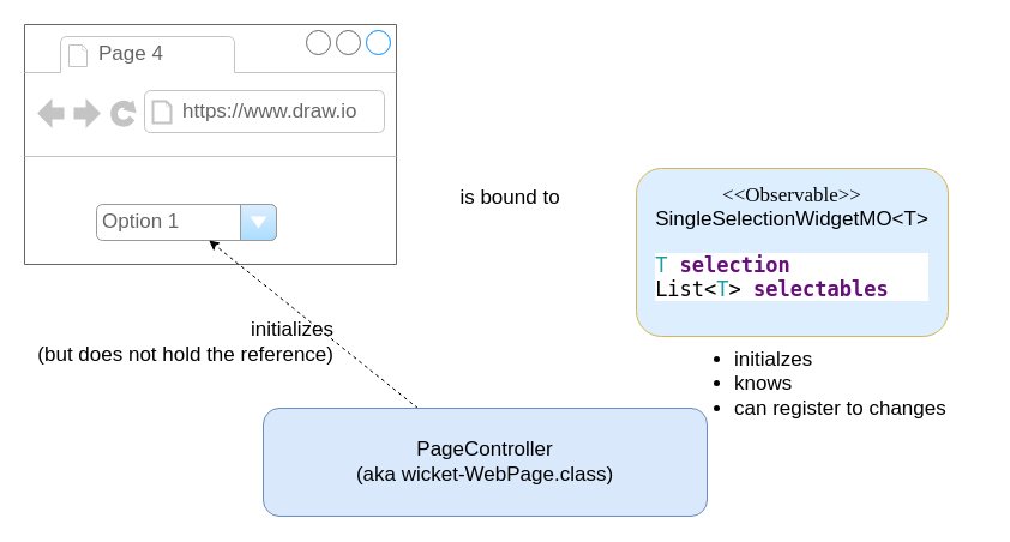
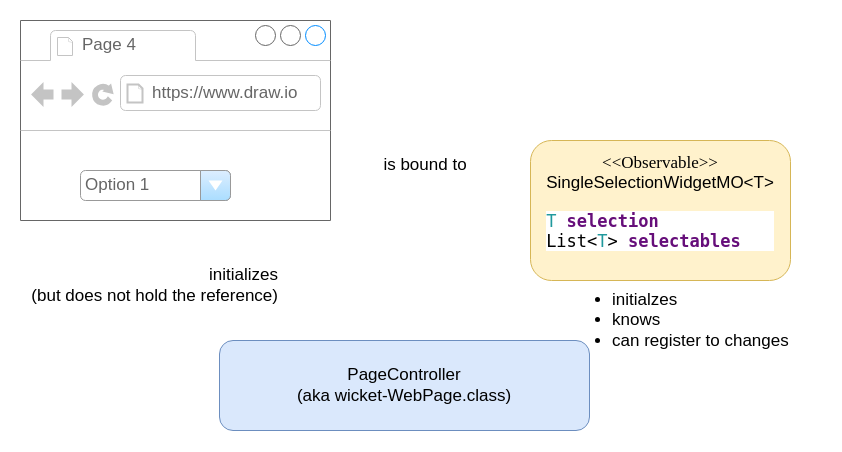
- <mxCell id="6" value="&lt;font face=&quot;Lucida Console&quot;&gt;&amp;lt;&amp;lt;Observable&amp;gt;&amp;gt;&lt;/font&gt;&lt;br&gt;SingleSelectionWidgetMO&amp;lt;T&amp;gt;&lt;br&gt;&lt;pre style=&quot;background-color: rgb(255 , 255 , 255) ; font-family: &amp;#34;jetbrains mono&amp;#34; , monospace&quot;&gt;&lt;pre style=&quot;text-align: left ; font-family: &amp;#34;jetbrains mono&amp;#34; , monospace&quot;&gt;&lt;span style=&quot;color: #20999d&quot;&gt;T &lt;/span&gt;&lt;font color=&quot;#660e7a&quot;&gt;&lt;b&gt;selection&lt;br&gt;&lt;/b&gt;&lt;/font&gt;List&amp;lt;&lt;span style=&quot;font-family: &amp;#34;jetbrains mono&amp;#34; , monospace ; white-space: normal ; color: rgb(32 , 153 , 157)&quot;&gt;T&lt;/span&gt;&lt;span style=&quot;font-family: &amp;#34;jetbrains mono&amp;#34; , monospace ; white-space: normal&quot;&gt;&amp;gt; &lt;/span&gt;&lt;span style=&quot;font-family: &amp;#34;jetbrains mono&amp;#34; , monospace ; white-space: normal ; color: rgb(102 , 14 , 122) ; font-weight: bold&quot;&gt;selectables&lt;/span&gt;&lt;/pre&gt;&lt;/pre&gt;" style="rounded=1;whiteSpace=wrap;html=1;fillColor=#ddeeff;strokeColor=#d6b656;fontSize=17;" vertex="1" parent="1"><mxGeometry x="530" y="140" width="260" height="140" as="geometry" /></mxCell>
+ <mxCell id="6" value="&lt;font face=&quot;Lucida Console&quot;&gt;&amp;lt;&amp;lt;Observable&amp;gt;&amp;gt;&lt;/font&gt;&lt;br&gt;SingleSelectionWidgetMO&amp;lt;T&amp;gt;&lt;br&gt;&lt;pre style=&quot;background-color: rgb(255 , 255 , 255) ; font-family: &amp;#34;jetbrains mono&amp;#34; , monospace&quot;&gt;&lt;pre style=&quot;text-align: left ; font-family: &amp;#34;jetbrains mono&amp;#34; , monospace&quot;&gt;&lt;span style=&quot;color: #20999d&quot;&gt;T &lt;/span&gt;&lt;font color=&quot;#660e7a&quot;&gt;&lt;b&gt;selection&lt;br&gt;&lt;/b&gt;&lt;/font&gt;List&amp;lt;&lt;span style=&quot;font-family: &amp;#34;jetbrains mono&amp;#34; , monospace ; white-space: normal ; color: rgb(32 , 153 , 157)&quot;&gt;T&lt;/span&gt;&lt;span style=&quot;font-family: &amp;#34;jetbrains mono&amp;#34; , monospace ; white-space: normal&quot;&gt;&amp;gt; &lt;/span&gt;&lt;span style=&quot;font-family: &amp;#34;jetbrains mono&amp;#34; , monospace ; white-space: normal ; color: rgb(102 , 14 , 122) ; font-weight: bold&quot;&gt;selectables&lt;/span&gt;&lt;/pre&gt;&lt;/pre&gt;" style="rounded=1;whiteSpace=wrap;html=1;fillColor=#fff2cc;strokeColor=#d6b656;fontSize=17;" vertex="1" parent="1"><mxGeometry x="530" y="140" width="260" height="140" as="geometry" /></mxCell>
- <mxCell id="7" style="edgeStyle=none;rounded=0;orthogonalLoop=1;jettySize=auto;html=1;dashed=1;fontSize=17;" edge="1" parent="1" source="8" target="5"><mxGeometry relative="1" as="geometry" /></mxCell>
